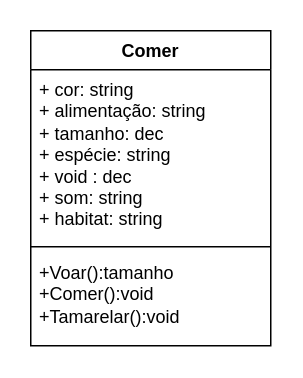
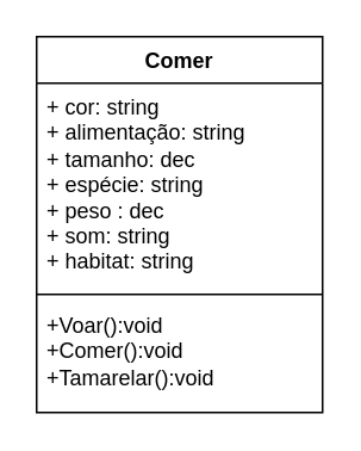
- <mxCell id="3" value="+ cor: string&lt;br&gt;+ alimentação: string&lt;br&gt;+ tamanho: dec&lt;br&gt;+ espécie: string&lt;br&gt;+ void : dec&lt;br&gt;+ som: string&lt;br&gt;+ habitat: string" style="text;strokeColor=none;fillColor=none;align=left;verticalAlign=top;spacingLeft=4;spacingRight=4;overflow=hidden;rotatable=0;points=[[0,0.5],[1,0.5]];portConstraint=eastwest;whiteSpace=wrap;html=1;" vertex="1" parent="2"><mxGeometry y="26" width="160" height="114" as="geometry" /></mxCell>
+ <mxCell id="3" value="+ cor: string&lt;br&gt;+ alimentação: string&lt;br&gt;+ tamanho: dec&lt;br&gt;+ espécie: string&lt;br&gt;+ peso : dec&lt;br&gt;+ som: string&lt;br&gt;+ habitat: string" style="text;strokeColor=none;fillColor=none;align=left;verticalAlign=top;spacingLeft=4;spacingRight=4;overflow=hidden;rotatable=0;points=[[0,0.5],[1,0.5]];portConstraint=eastwest;whiteSpace=wrap;html=1;" vertex="1" parent="2"><mxGeometry y="26" width="160" height="114" as="geometry" /></mxCell>
- <mxCell id="5" value="+Voar():tamanho&lt;br&gt;+Comer():void&lt;br&gt;+Tamarelar():void" style="text;strokeColor=none;fillColor=none;align=left;verticalAlign=top;spacingLeft=4;spacingRight=4;overflow=hidden;rotatable=0;points=[[0,0.5],[1,0.5]];portConstraint=eastwest;whiteSpace=wrap;html=1;" vertex="1" parent="2"><mxGeometry y="148" width="160" height="62" as="geometry" /></mxCell>
+ <mxCell id="5" value="+Voar():void&lt;br&gt;+Comer():void&lt;br&gt;+Tamarelar():void" style="text;strokeColor=none;fillColor=none;align=left;verticalAlign=top;spacingLeft=4;spacingRight=4;overflow=hidden;rotatable=0;points=[[0,0.5],[1,0.5]];portConstraint=eastwest;whiteSpace=wrap;html=1;" vertex="1" parent="2"><mxGeometry y="148" width="160" height="62" as="geometry" /></mxCell>
